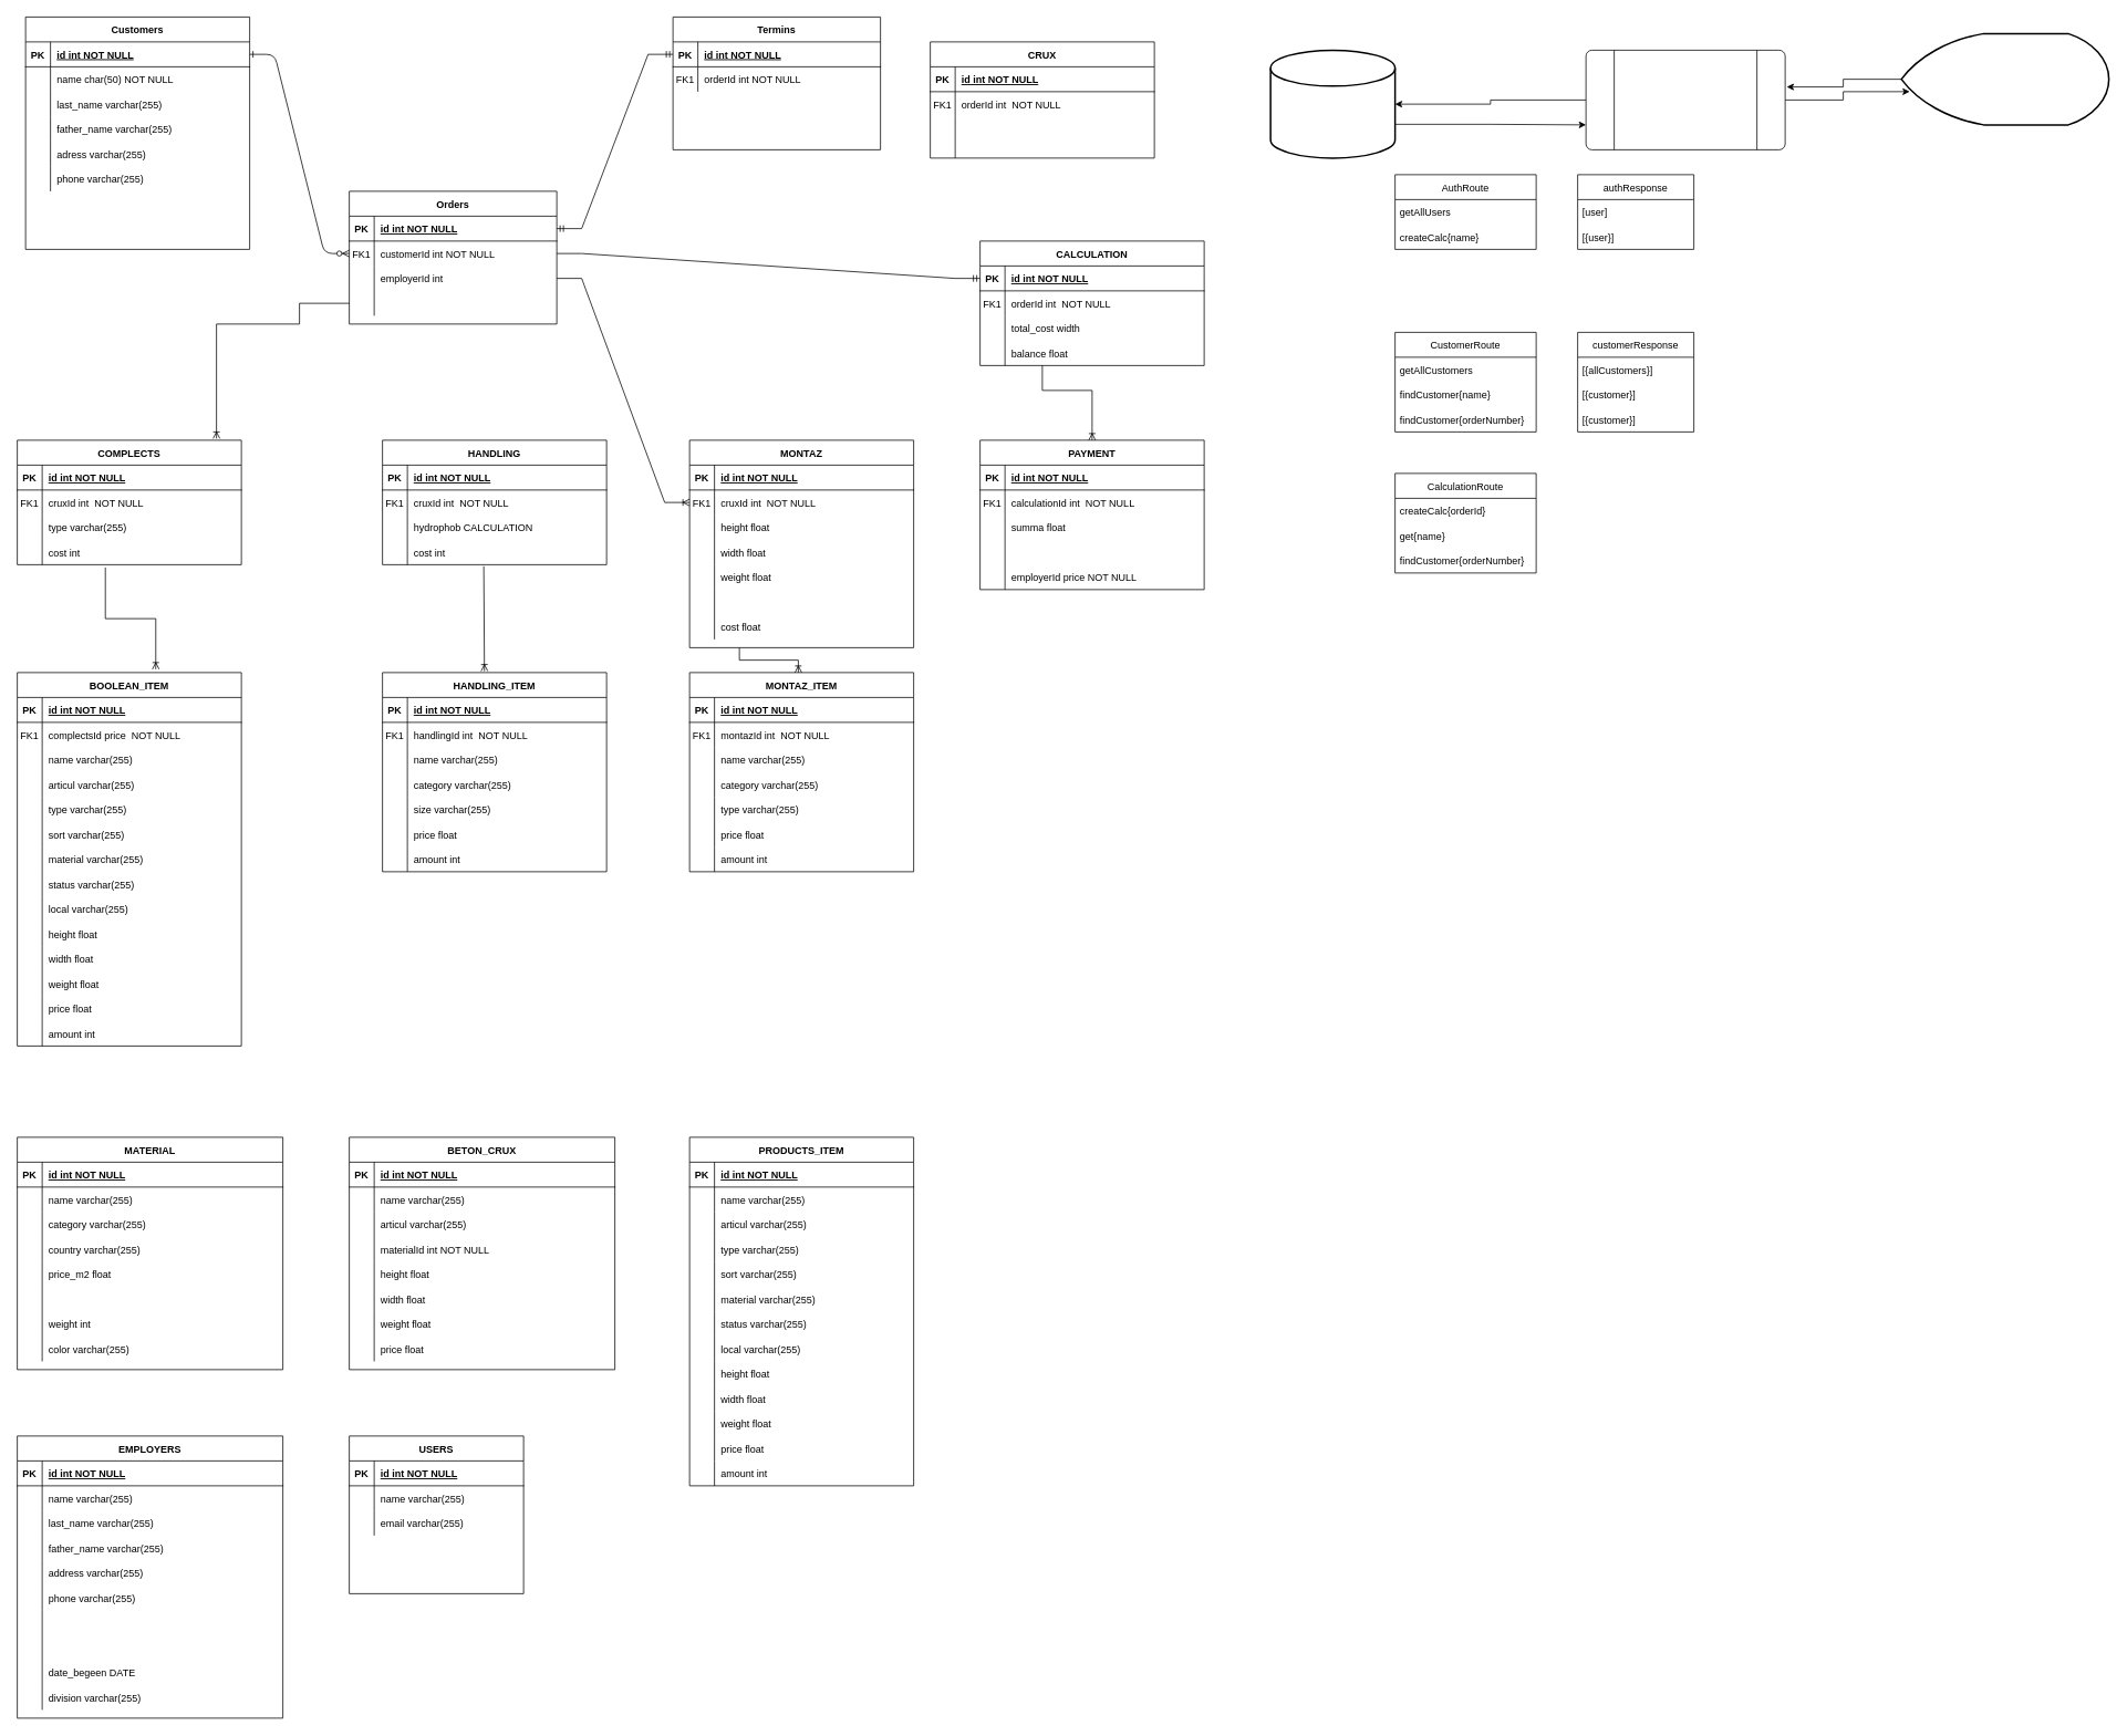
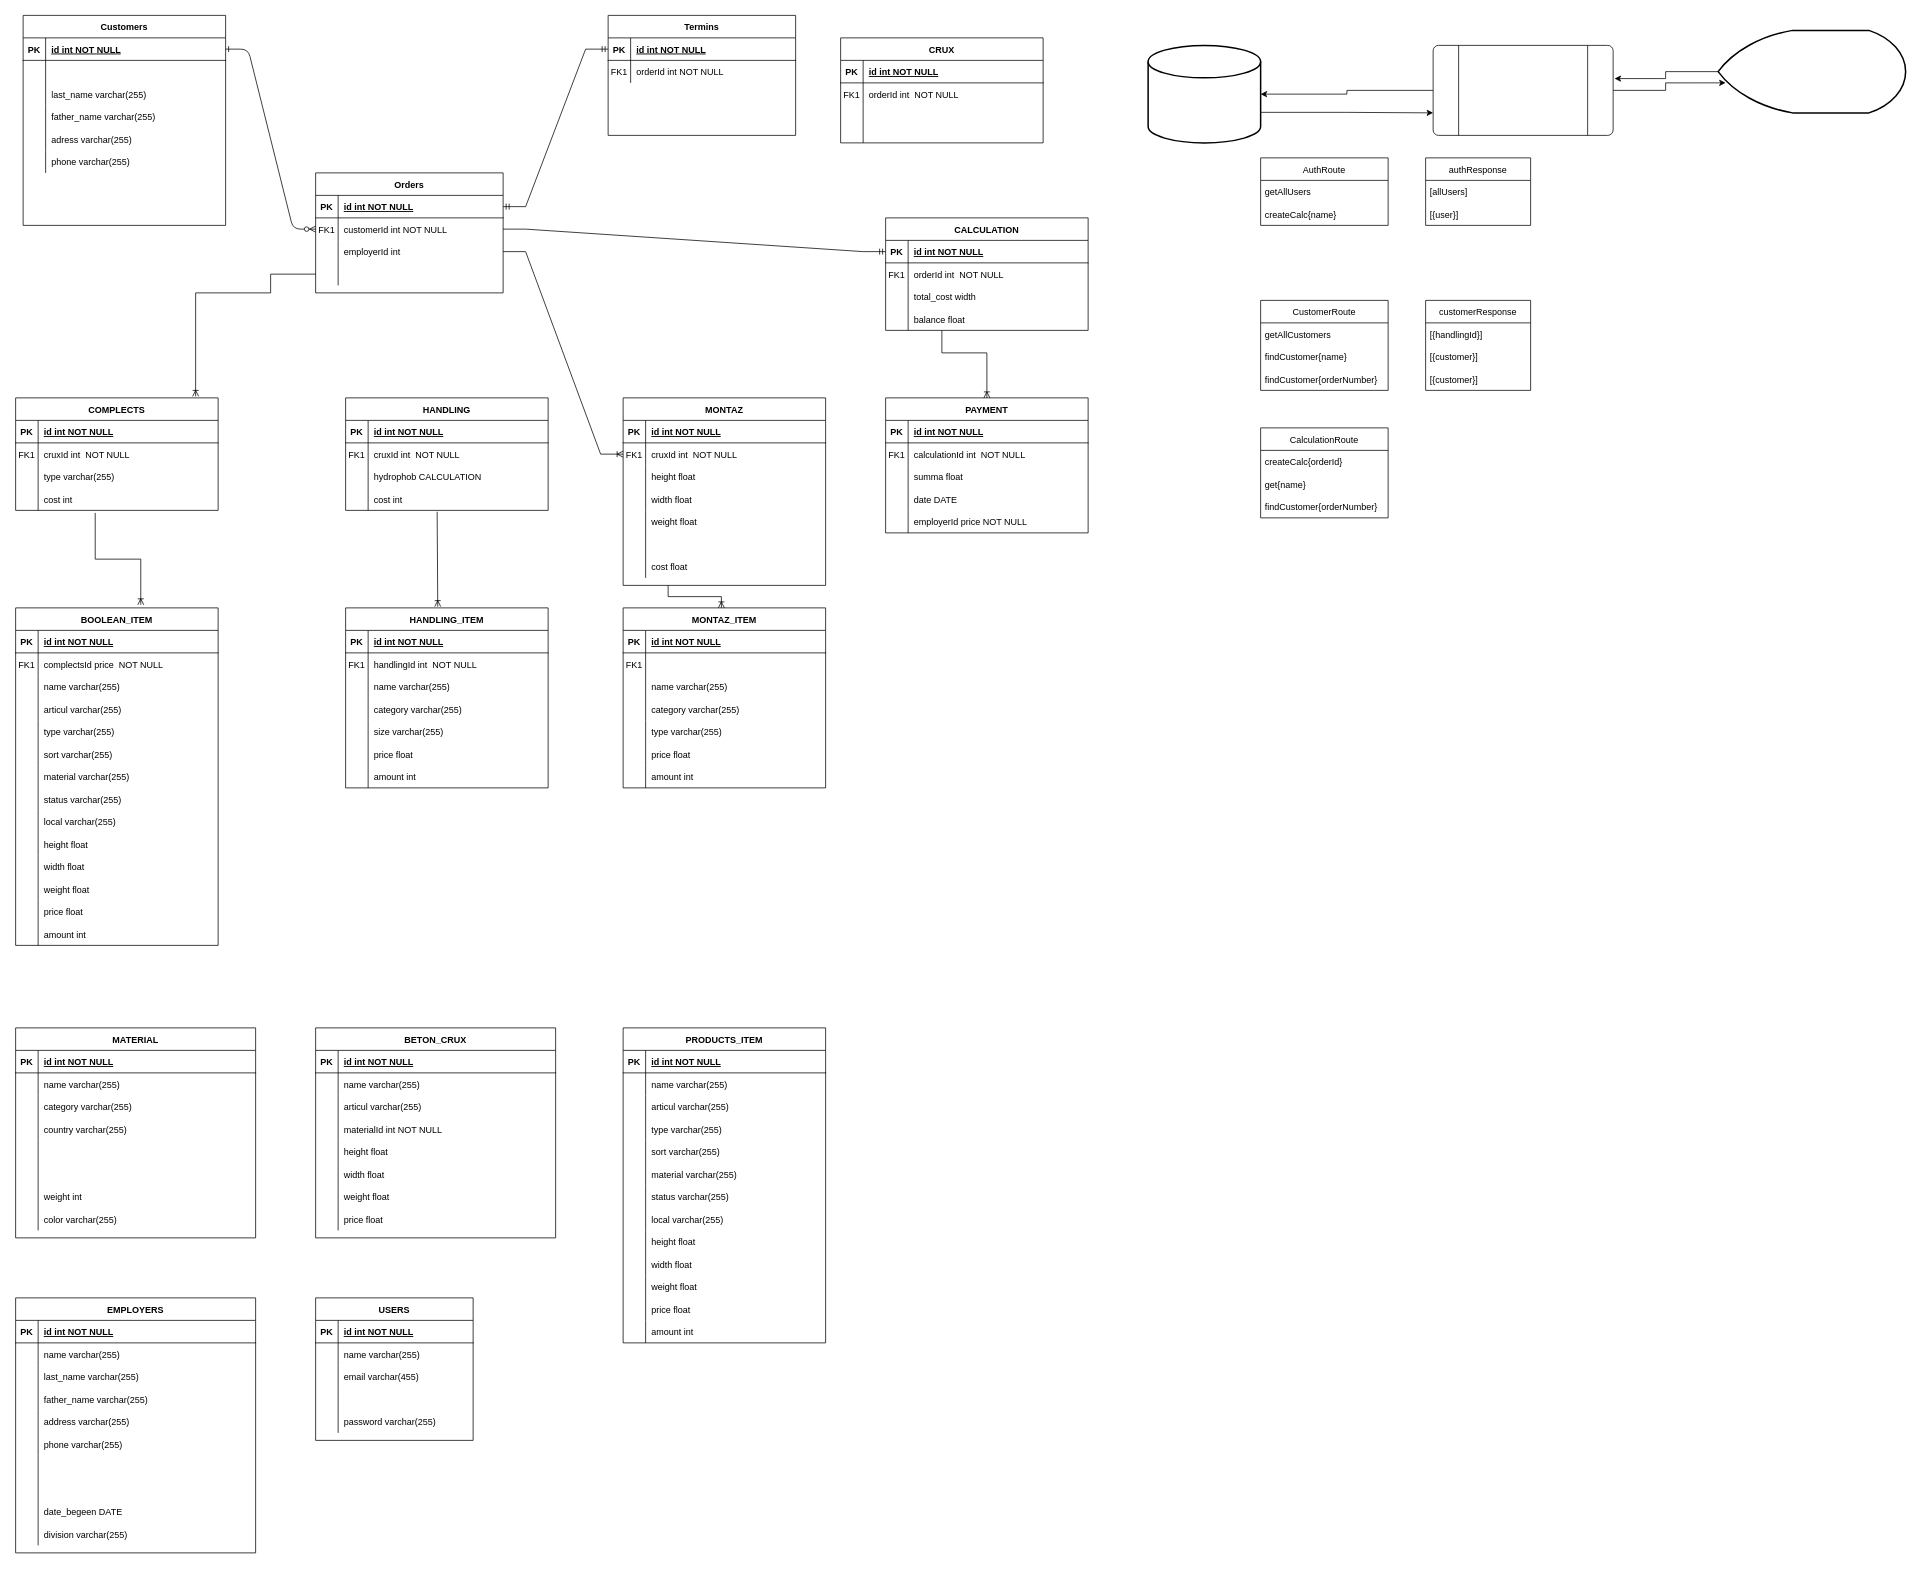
- <mxCell id="33" value="name char(50) NOT NULL" style="shape=partialRectangle;overflow=hidden;connectable=0;fillColor=none;top=0;left=0;bottom=0;right=0;align=left;spacingLeft=6;" parent="31" vertex="1"><mxGeometry x="30" width="240" height="30" as="geometry"><mxRectangle width="240" height="30" as="alternateBounds" /></mxGeometry></mxCell>
- <mxCell id="376" value="[user]" style="text;strokeColor=none;fillColor=none;align=left;verticalAlign=middle;spacingLeft=4;spacingRight=4;overflow=hidden;points=[[0,0.5],[1,0.5]];portConstraint=eastwest;rotatable=0;" parent="375" vertex="1"><mxGeometry y="30" width="140" height="30" as="geometry" /></mxCell>
+ <mxCell id="376" value="[allUsers]" style="text;strokeColor=none;fillColor=none;align=left;verticalAlign=middle;spacingLeft=4;spacingRight=4;overflow=hidden;points=[[0,0.5],[1,0.5]];portConstraint=eastwest;rotatable=0;" parent="375" vertex="1"><mxGeometry y="30" width="140" height="30" as="geometry" /></mxCell>
- <mxCell id="383" value="[{allCustomers}]" style="text;strokeColor=none;fillColor=none;align=left;verticalAlign=middle;spacingLeft=4;spacingRight=4;overflow=hidden;points=[[0,0.5],[1,0.5]];portConstraint=eastwest;rotatable=0;" parent="382" vertex="1"><mxGeometry y="30" width="140" height="30" as="geometry" /></mxCell>
+ <mxCell id="383" value="[{handlingId}]" style="text;strokeColor=none;fillColor=none;align=left;verticalAlign=middle;spacingLeft=4;spacingRight=4;overflow=hidden;points=[[0,0.5],[1,0.5]];portConstraint=eastwest;rotatable=0;" parent="382" vertex="1"><mxGeometry y="30" width="140" height="30" as="geometry" /></mxCell>
+ <mxCell id="134" value="date DATE" style="shape=partialRectangle;overflow=hidden;connectable=0;fillColor=none;top=0;left=0;bottom=0;right=0;align=left;spacingLeft=6;" parent="132" vertex="1"><mxGeometry x="30" width="240" height="30" as="geometry"><mxRectangle width="240" height="30" as="alternateBounds" /></mxGeometry></mxCell>
- <mxCell id="209" value="montazId int  NOT NULL" style="shape=partialRectangle;overflow=hidden;connectable=0;fillColor=none;top=0;left=0;bottom=0;right=0;align=left;spacingLeft=6;" parent="207" vertex="1"><mxGeometry x="30" width="240" height="30" as="geometry"><mxRectangle width="240" height="30" as="alternateBounds" /></mxGeometry></mxCell>
- <mxCell id="247" value="price_m2 float" style="shape=partialRectangle;overflow=hidden;connectable=0;fillColor=none;top=0;left=0;bottom=0;right=0;align=left;spacingLeft=6;" parent="245" vertex="1"><mxGeometry x="30" width="290" height="30" as="geometry"><mxRectangle width="290" height="30" as="alternateBounds" /></mxGeometry></mxCell>
- <mxCell id="359" value="email varchar(255)" style="shape=partialRectangle;connectable=0;fillColor=none;top=0;left=0;bottom=0;right=0;align=left;spacingLeft=6;overflow=hidden;" parent="357" vertex="1"><mxGeometry x="30" width="180" height="30" as="geometry"><mxRectangle width="180" height="30" as="alternateBounds" /></mxGeometry></mxCell>
+ <mxCell id="359" value="email varchar(455)" style="shape=partialRectangle;connectable=0;fillColor=none;top=0;left=0;bottom=0;right=0;align=left;spacingLeft=6;overflow=hidden;" parent="357" vertex="1"><mxGeometry x="30" width="180" height="30" as="geometry"><mxRectangle width="180" height="30" as="alternateBounds" /></mxGeometry></mxCell>
+ <mxCell id="364" value="password varchar(255)" style="shape=partialRectangle;connectable=0;fillColor=none;top=0;left=0;bottom=0;right=0;align=left;spacingLeft=6;overflow=hidden;" parent="362" vertex="1"><mxGeometry x="30" width="180" height="30" as="geometry"><mxRectangle width="180" height="30" as="alternateBounds" /></mxGeometry></mxCell>
